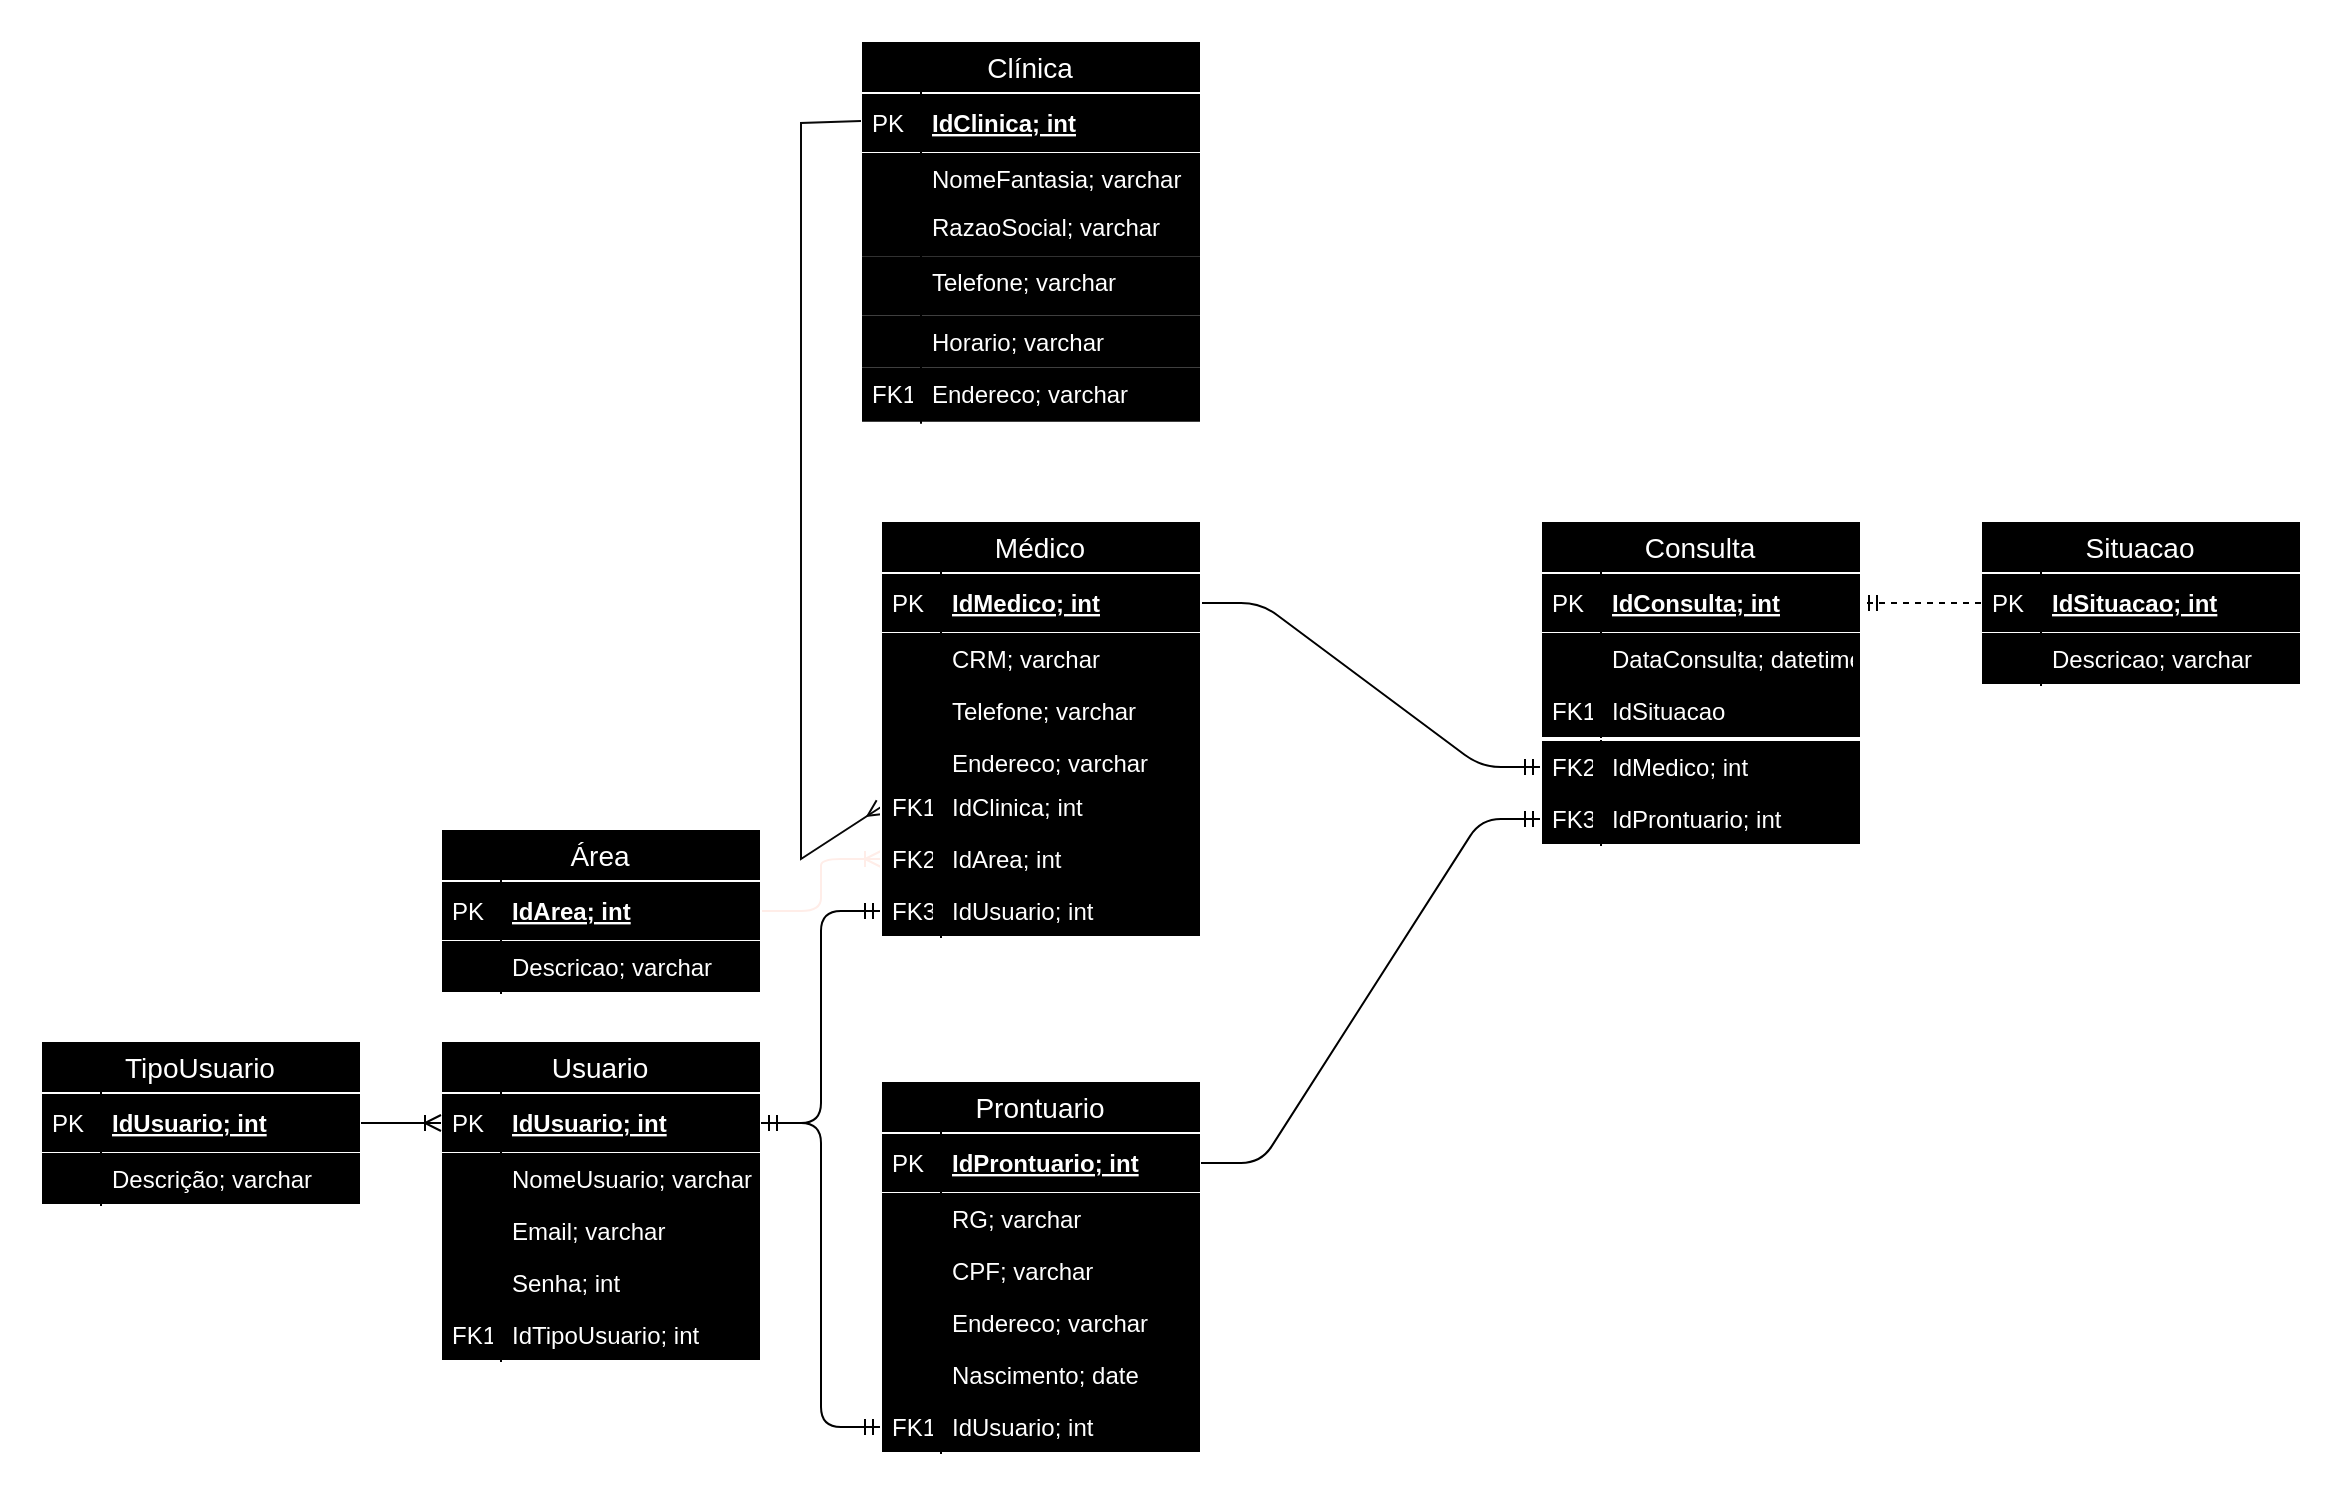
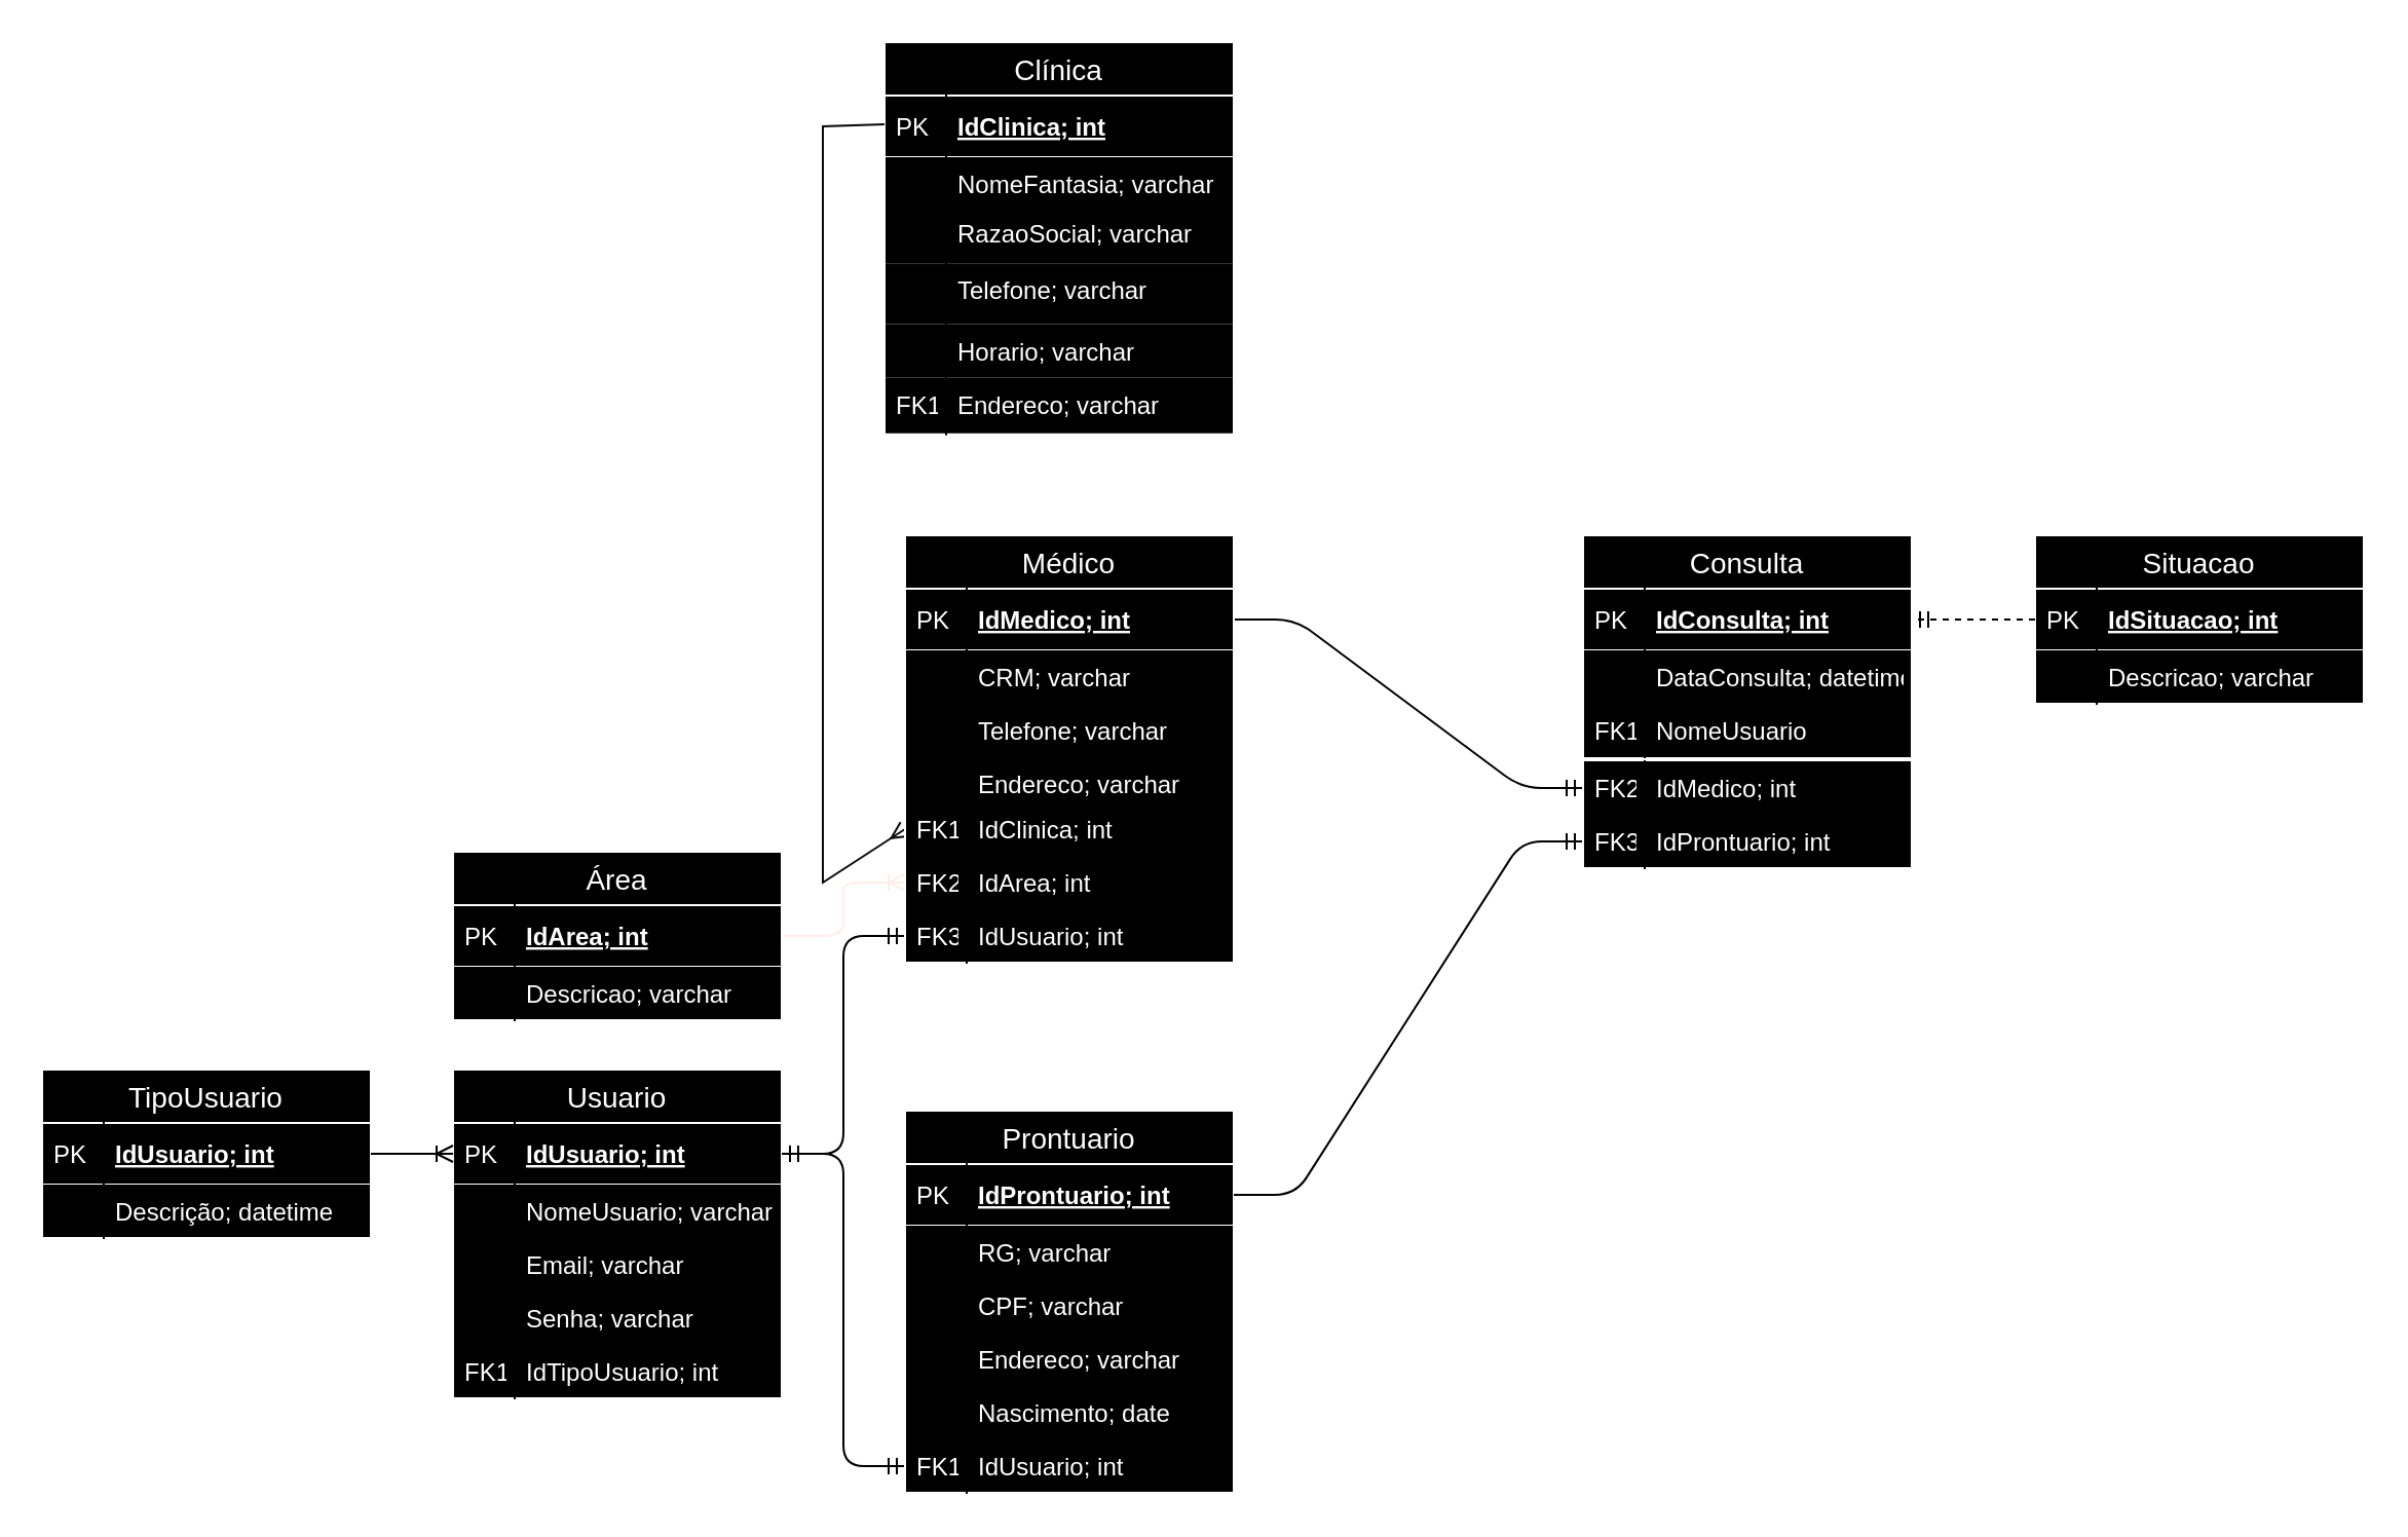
- <mxCell id="93" value="IdSituacao" style="shape=partialRectangle;top=0;left=1;right=1;bottom=0;align=left;verticalAlign=top;fillColor=#000000;spacingLeft=34;spacingRight=4;overflow=hidden;rotatable=0;points=[[0,0.5],[1,0.5]];portConstraint=eastwest;dropTarget=0;fontSize=12;strokeColor=#FFFFFF;strokeWidth=1;shadow=0;fontColor=#FFFFFF;" parent="85" vertex="1"><mxGeometry y="82" width="160" height="26" as="geometry" /></mxCell>
+ <mxCell id="93" value="NomeUsuario" style="shape=partialRectangle;top=0;left=1;right=1;bottom=0;align=left;verticalAlign=top;fillColor=#000000;spacingLeft=34;spacingRight=4;overflow=hidden;rotatable=0;points=[[0,0.5],[1,0.5]];portConstraint=eastwest;dropTarget=0;fontSize=12;strokeColor=#FFFFFF;strokeWidth=1;shadow=0;fontColor=#FFFFFF;" parent="85" vertex="1"><mxGeometry y="82" width="160" height="26" as="geometry" /></mxCell>
- <mxCell id="18" value="Descrição; varchar" style="shape=partialRectangle;top=0;left=1;right=1;bottom=1;align=left;verticalAlign=top;fillColor=#000000;spacingLeft=34;spacingRight=4;overflow=hidden;rotatable=0;points=[[0,0.5],[1,0.5]];portConstraint=eastwest;dropTarget=0;fontSize=12;strokeColor=#FFFFFF;strokeWidth=1;shadow=0;fontColor=#FFFFFF;" parent="15" vertex="1"><mxGeometry y="56" width="160" height="26" as="geometry" /></mxCell>
+ <mxCell id="18" value="Descrição; datetime" style="shape=partialRectangle;top=0;left=1;right=1;bottom=1;align=left;verticalAlign=top;fillColor=#000000;spacingLeft=34;spacingRight=4;overflow=hidden;rotatable=0;points=[[0,0.5],[1,0.5]];portConstraint=eastwest;dropTarget=0;fontSize=12;strokeColor=#FFFFFF;strokeWidth=1;shadow=0;fontColor=#FFFFFF;" parent="15" vertex="1"><mxGeometry y="56" width="160" height="26" as="geometry" /></mxCell>
- <mxCell id="12" value="Senha; int" style="shape=partialRectangle;top=0;left=1;right=1;bottom=0;align=left;verticalAlign=top;fillColor=#000000;spacingLeft=34;spacingRight=4;overflow=hidden;rotatable=0;points=[[0,0.5],[1,0.5]];portConstraint=eastwest;dropTarget=0;fontSize=12;strokeColor=#FFFFFF;strokeWidth=1;shadow=0;fontColor=#FFFFFF;" parent="2" vertex="1"><mxGeometry y="108" width="160" height="26" as="geometry" /></mxCell>
+ <mxCell id="12" value="Senha; varchar" style="shape=partialRectangle;top=0;left=1;right=1;bottom=0;align=left;verticalAlign=top;fillColor=#000000;spacingLeft=34;spacingRight=4;overflow=hidden;rotatable=0;points=[[0,0.5],[1,0.5]];portConstraint=eastwest;dropTarget=0;fontSize=12;strokeColor=#FFFFFF;strokeWidth=1;shadow=0;fontColor=#FFFFFF;" parent="2" vertex="1"><mxGeometry y="108" width="160" height="26" as="geometry" /></mxCell>
